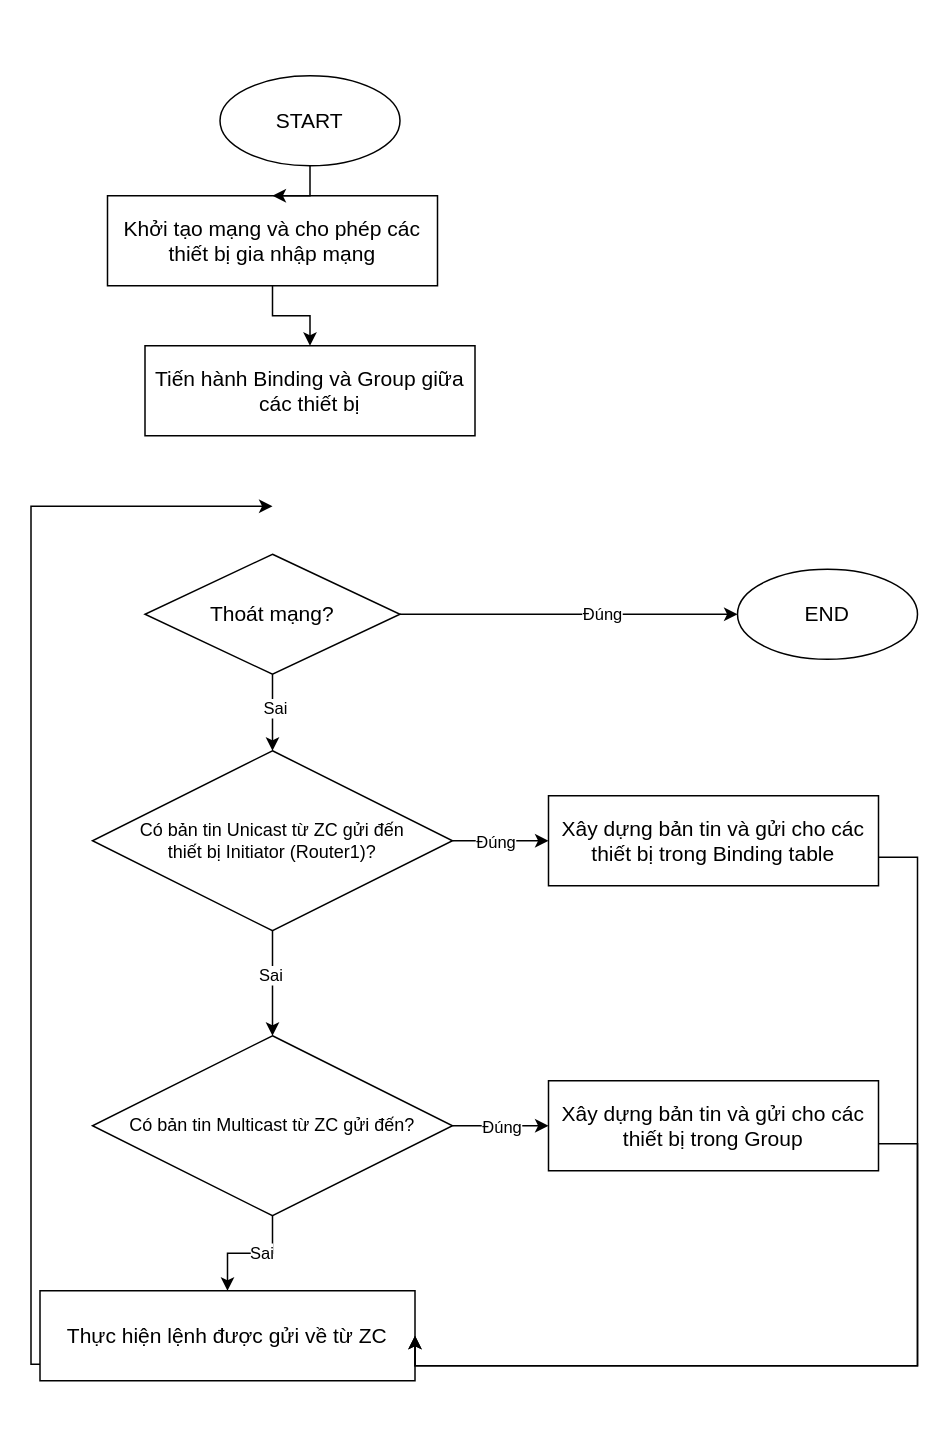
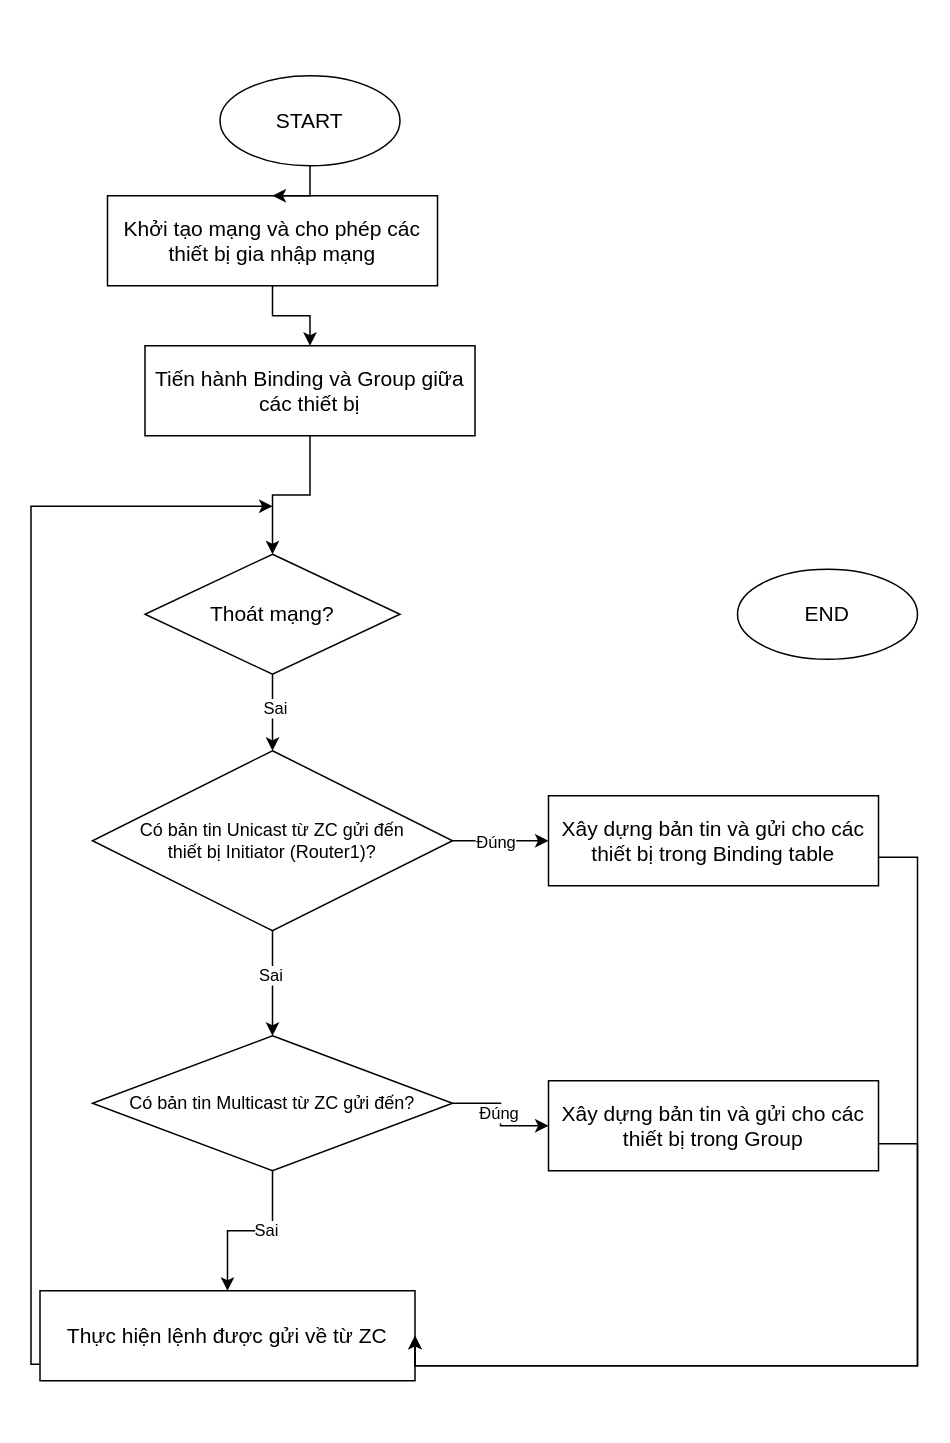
+ <mxCell id="9" value="" style="edgeStyle=orthogonalEdgeStyle;rounded=0;orthogonalLoop=1;jettySize=auto;html=1;" parent="2" source="6" target="8" edge="1"><mxGeometry relative="1" as="geometry" /></mxCell>
- <mxCell id="11" value="" style="edgeStyle=orthogonalEdgeStyle;rounded=0;orthogonalLoop=1;jettySize=auto;html=1;entryX=0;entryY=0.5;entryDx=0;entryDy=0;" parent="2" source="8" target="10" edge="1"><mxGeometry relative="1" as="geometry"><mxPoint x="331.0" y="389" as="targetPoint" /></mxGeometry></mxCell>
- <mxCell id="12" value="Đúng" style="edgeLabel;html=1;align=center;verticalAlign=middle;resizable=0;points=[];" parent="11" vertex="1" connectable="0"><mxGeometry x="0.189" y="1" relative="1" as="geometry"><mxPoint as="offset" /></mxGeometry></mxCell>
- <mxCell id="19" value="&lt;font style=&quot;font-size: 12px;&quot;&gt;Có bản tin Multicast từ ZC gửi đến?&lt;br&gt;&lt;/font&gt;" style="rhombus;whiteSpace=wrap;html=1;" parent="2" vertex="1"><mxGeometry x="41" y="670" width="240" height="120" as="geometry" /></mxCell>
+ <mxCell id="19" value="&lt;font style=&quot;font-size: 12px;&quot;&gt;Có bản tin Multicast từ ZC gửi đến?&lt;br&gt;&lt;/font&gt;" style="rhombus;whiteSpace=wrap;html=1;" parent="2" vertex="1"><mxGeometry x="41" y="670" width="240" height="90" as="geometry" /></mxCell>
